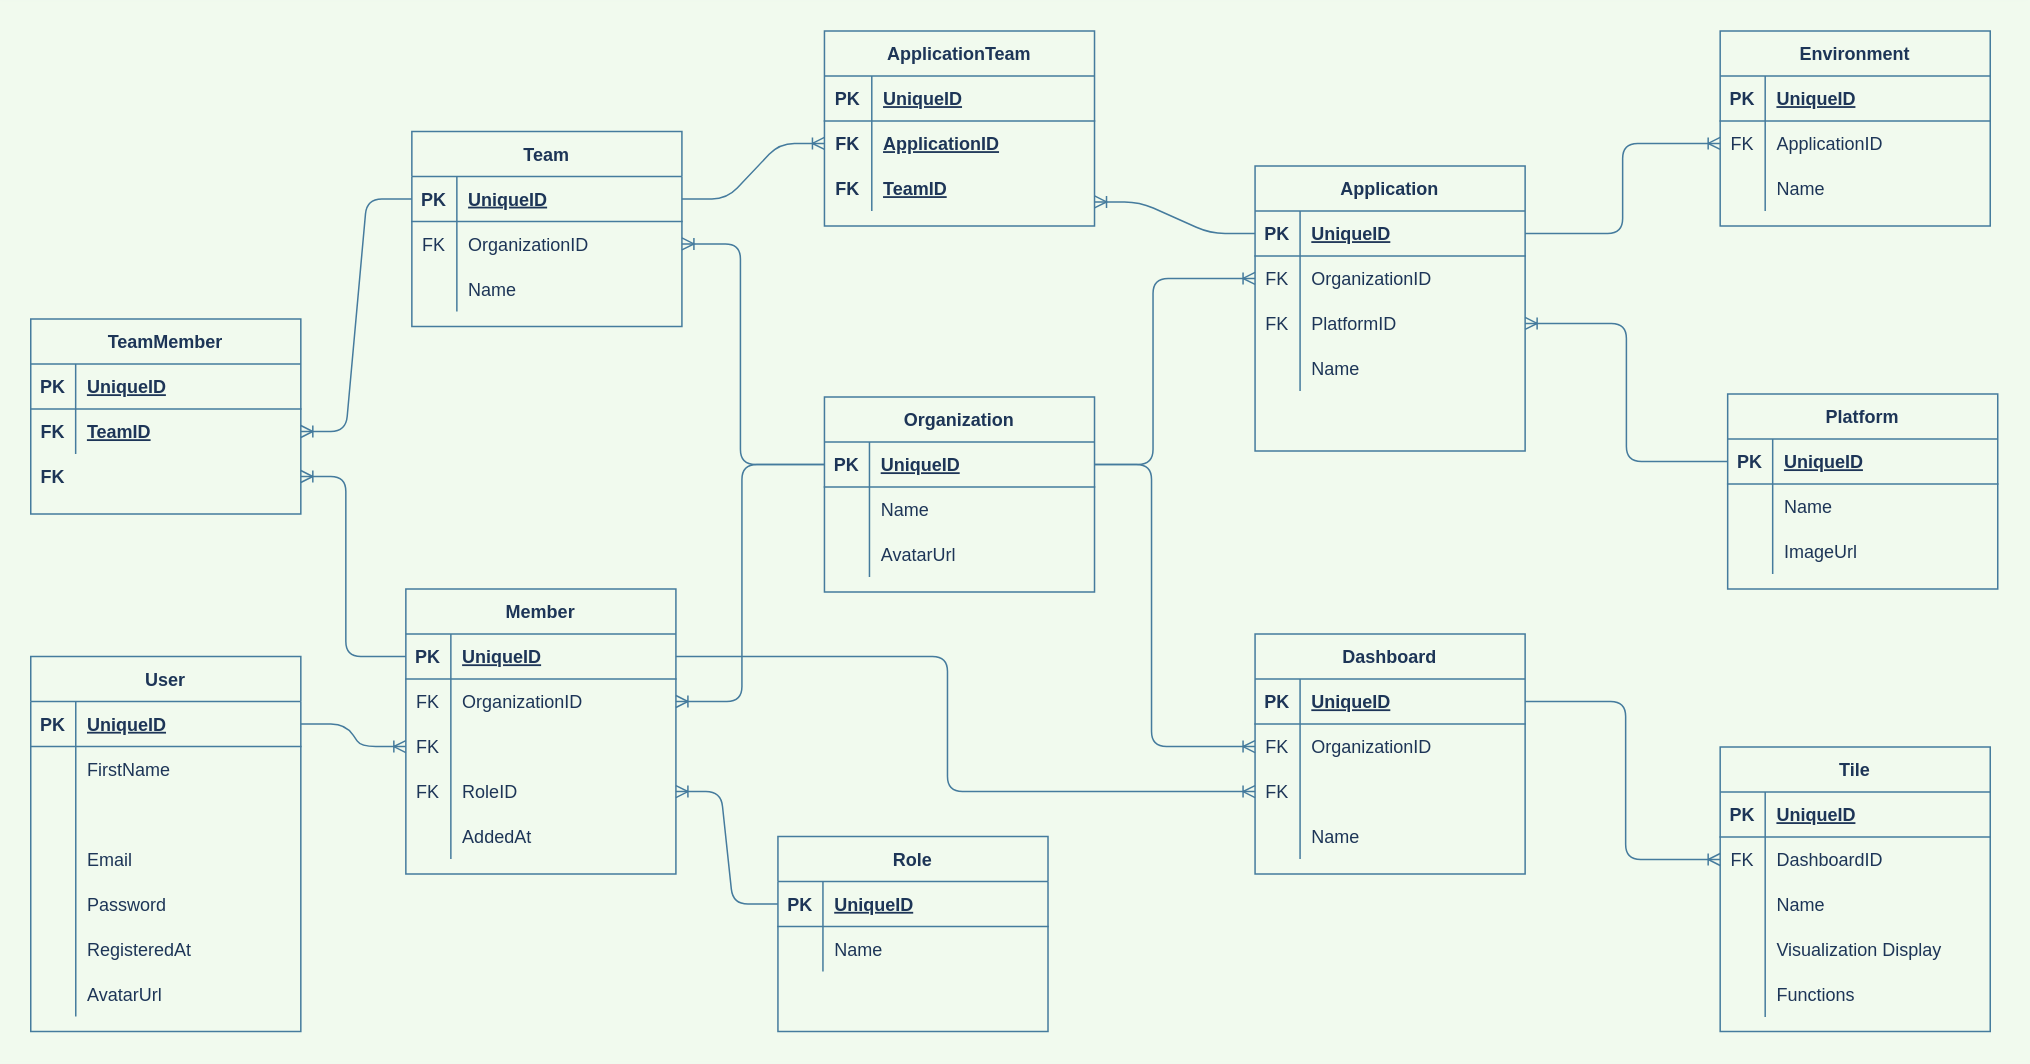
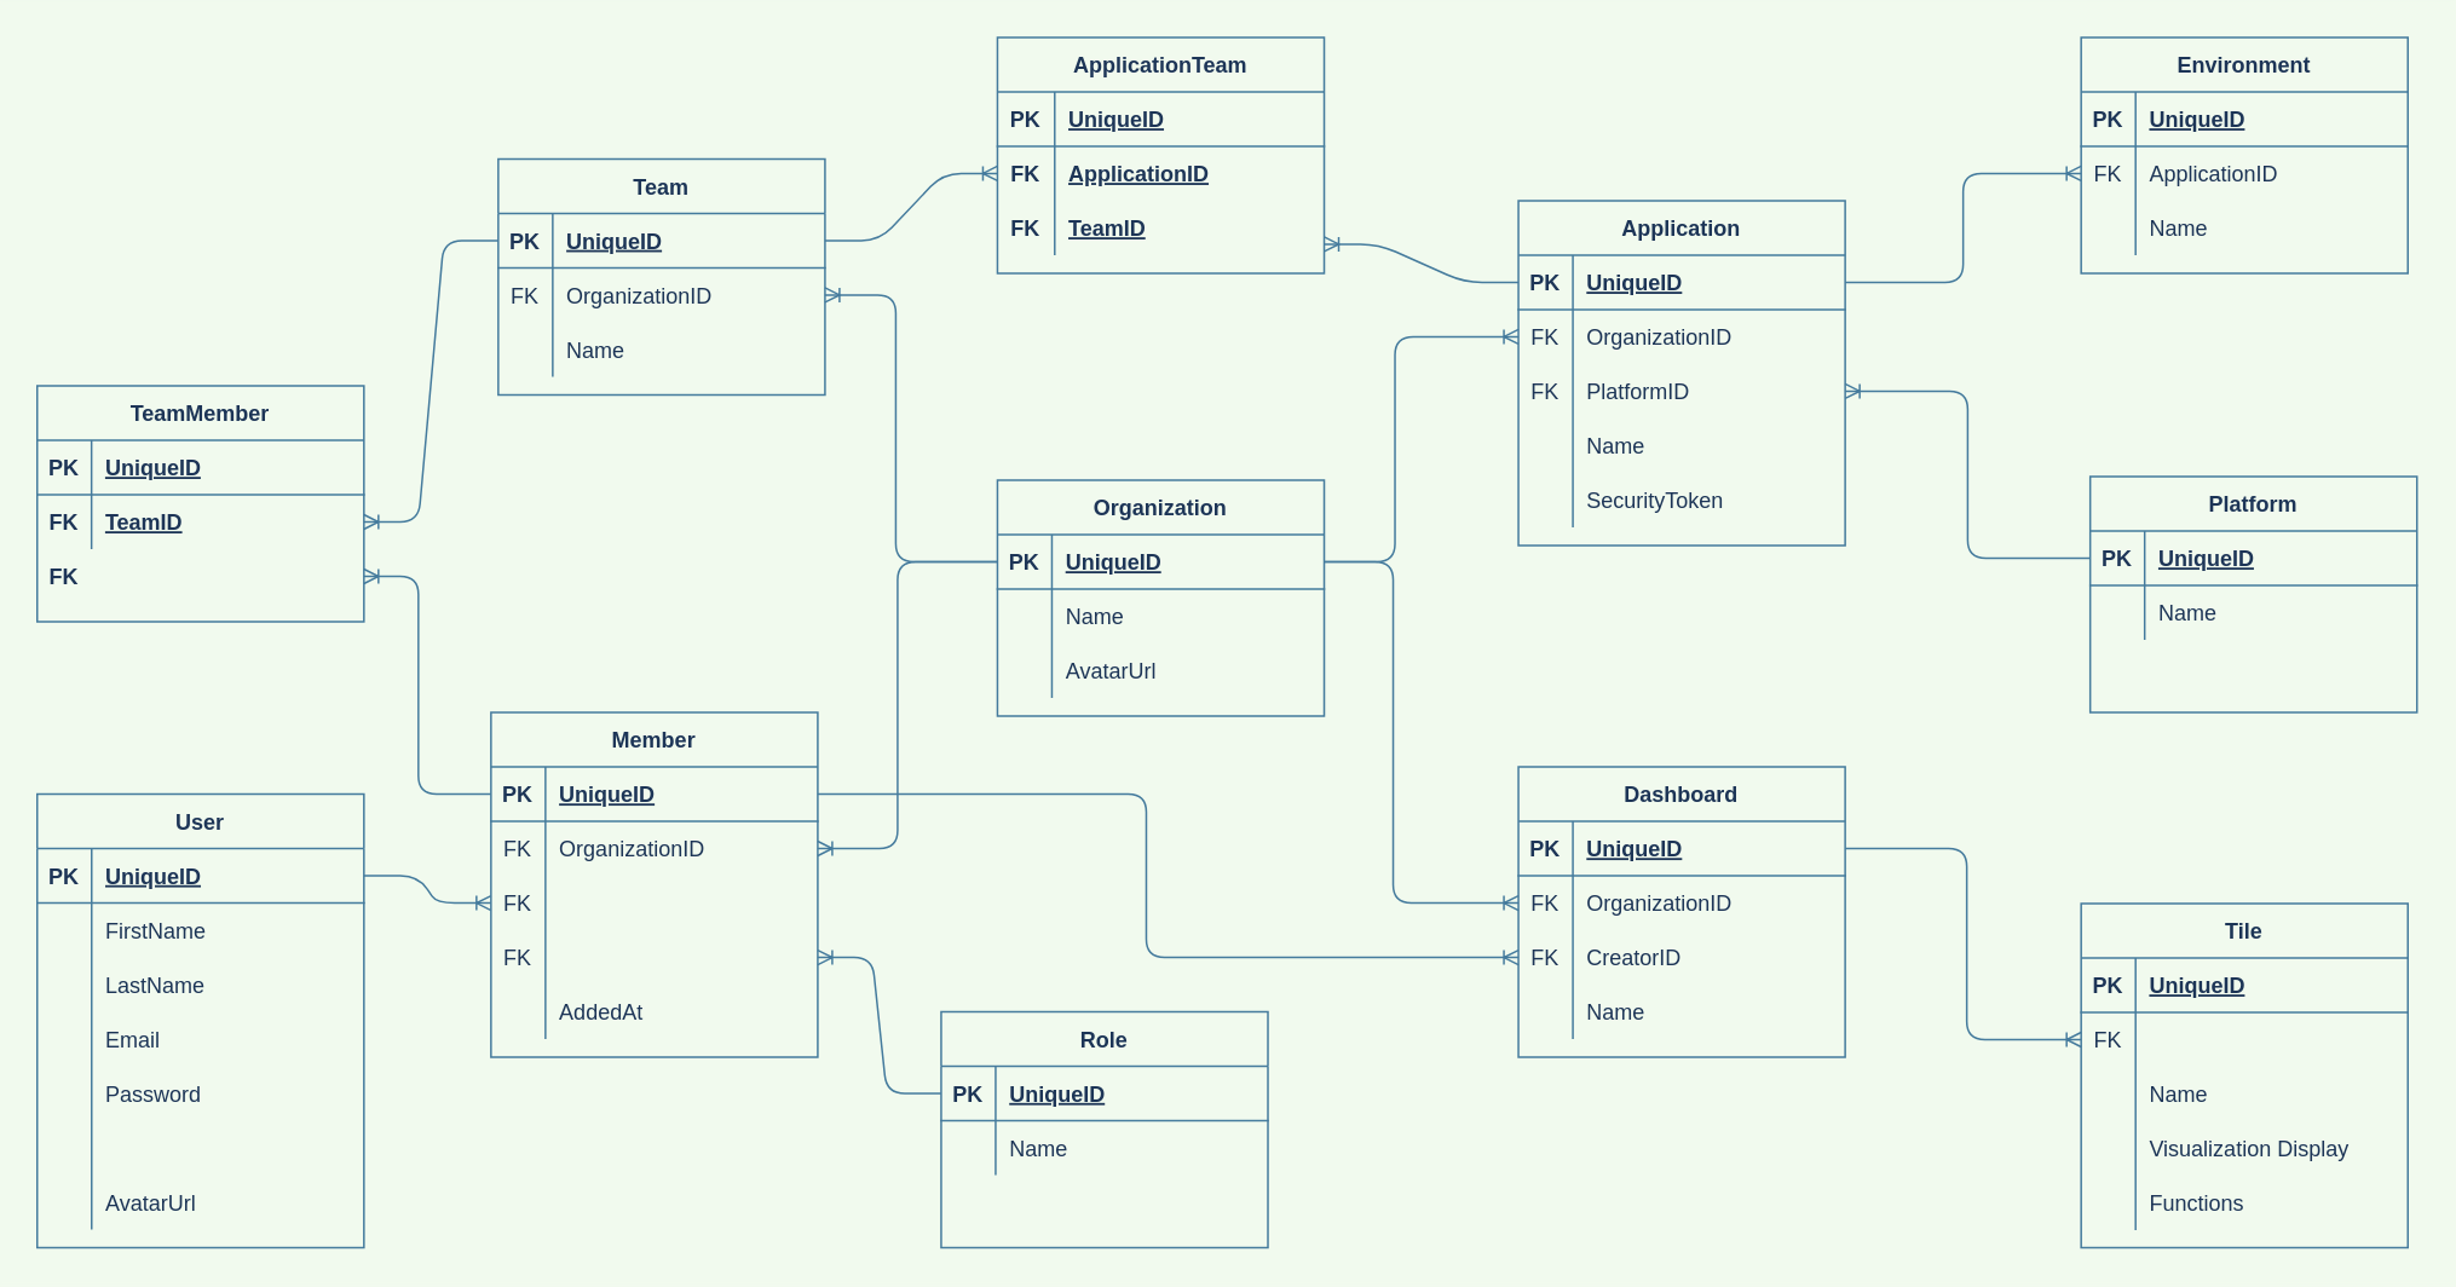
+ <mxCell id="112" value="SecurityToken" style="shape=partialRectangle;connectable=0;top=0;left=0;bottom=0;right=0;align=left;spacingLeft=6;overflow=hidden;labelBorderColor=none;fillColor=none;fontColor=#1D3557;strokeColor=#457B9D;" parent="110" vertex="1"><mxGeometry x="30" width="150" height="30" as="geometry" /></mxCell>
- <mxCell id="151" value="ImageUrl" style="shape=partialRectangle;connectable=0;top=0;left=0;bottom=0;right=0;align=left;spacingLeft=6;overflow=hidden;labelBorderColor=none;fillColor=none;fontColor=#1D3557;strokeColor=#457B9D;" parent="149" vertex="1"><mxGeometry x="30" width="150" height="30" as="geometry" /></mxCell>
- <mxCell id="33" value="RoleID" style="shape=partialRectangle;connectable=0;top=0;left=0;bottom=0;right=0;align=left;spacingLeft=6;fontStyle=0;overflow=hidden;fillColor=none;fontColor=#1D3557;strokeColor=#457B9D;" parent="31" vertex="1"><mxGeometry x="30" width="150" height="30" as="geometry" /></mxCell>
+ <mxCell id="93" value="CreatorID" style="shape=partialRectangle;connectable=0;fillColor=none;top=0;left=0;bottom=0;right=0;align=left;spacingLeft=6;fontStyle=0;overflow=hidden;strokeColor=#457B9D;fontColor=#1D3557;" parent="91" vertex="1"><mxGeometry x="30" width="150" height="30" as="geometry" /></mxCell>
+ <mxCell id="46" value="LastName" style="shape=partialRectangle;connectable=0;top=0;left=0;bottom=0;right=0;align=left;spacingLeft=6;overflow=hidden;labelBorderColor=none;fillColor=none;fontColor=#1D3557;strokeColor=#457B9D;" parent="44" vertex="1"><mxGeometry x="30" width="150" height="30" as="geometry" /></mxCell>
- <mxCell id="120" value="DashboardID" style="shape=partialRectangle;connectable=0;top=0;left=0;bottom=0;right=0;align=left;spacingLeft=6;fontStyle=0;overflow=hidden;labelBorderColor=none;fillColor=none;fontColor=#1D3557;strokeColor=#457B9D;" parent="118" vertex="1"><mxGeometry x="30" width="150" height="30" as="geometry" /></mxCell>
- <mxCell id="55" value="RegisteredAt" style="shape=partialRectangle;connectable=0;top=0;left=0;bottom=0;right=0;align=left;spacingLeft=6;overflow=hidden;fillColor=none;fontColor=#1D3557;strokeColor=#457B9D;" parent="53" vertex="1"><mxGeometry x="30" width="150" height="30" as="geometry" /></mxCell>
